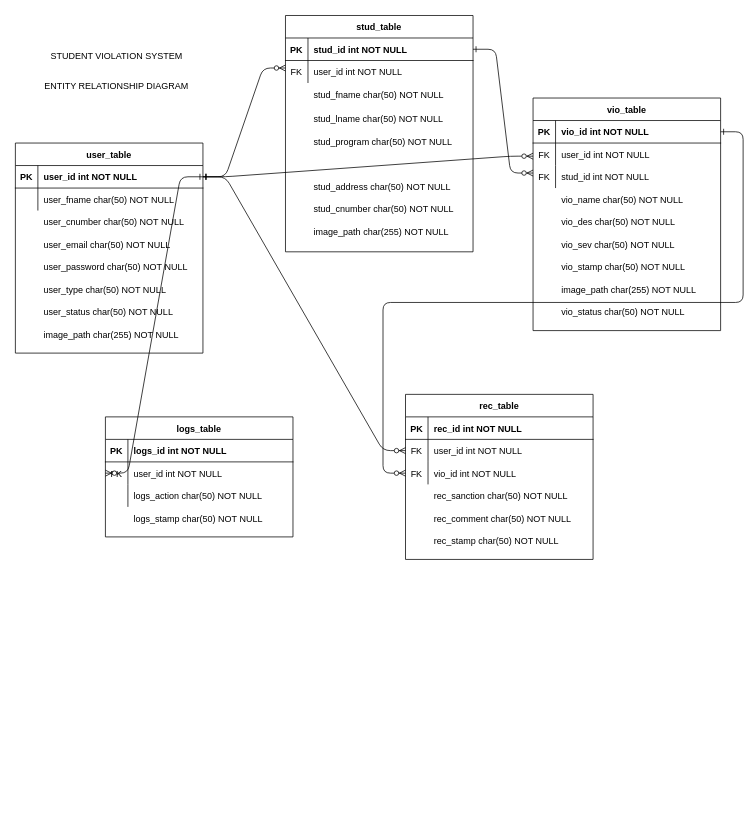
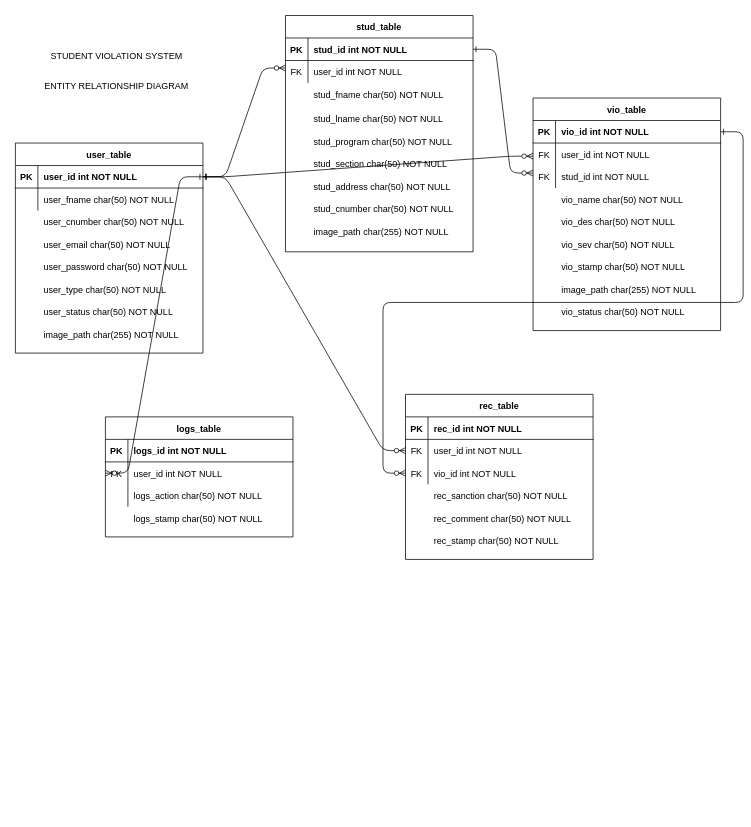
+ <mxCell id="30" value="stud_section char(50) NOT NULL" style="shape=partialRectangle;overflow=hidden;connectable=0;fillColor=none;top=0;left=0;bottom=0;right=0;align=left;spacingLeft=6;" vertex="1" parent="1"><mxGeometry x="410" y="202.5" width="220" height="30" as="geometry"><mxRectangle width="220" height="30" as="alternateBounds" /></mxGeometry></mxCell>
